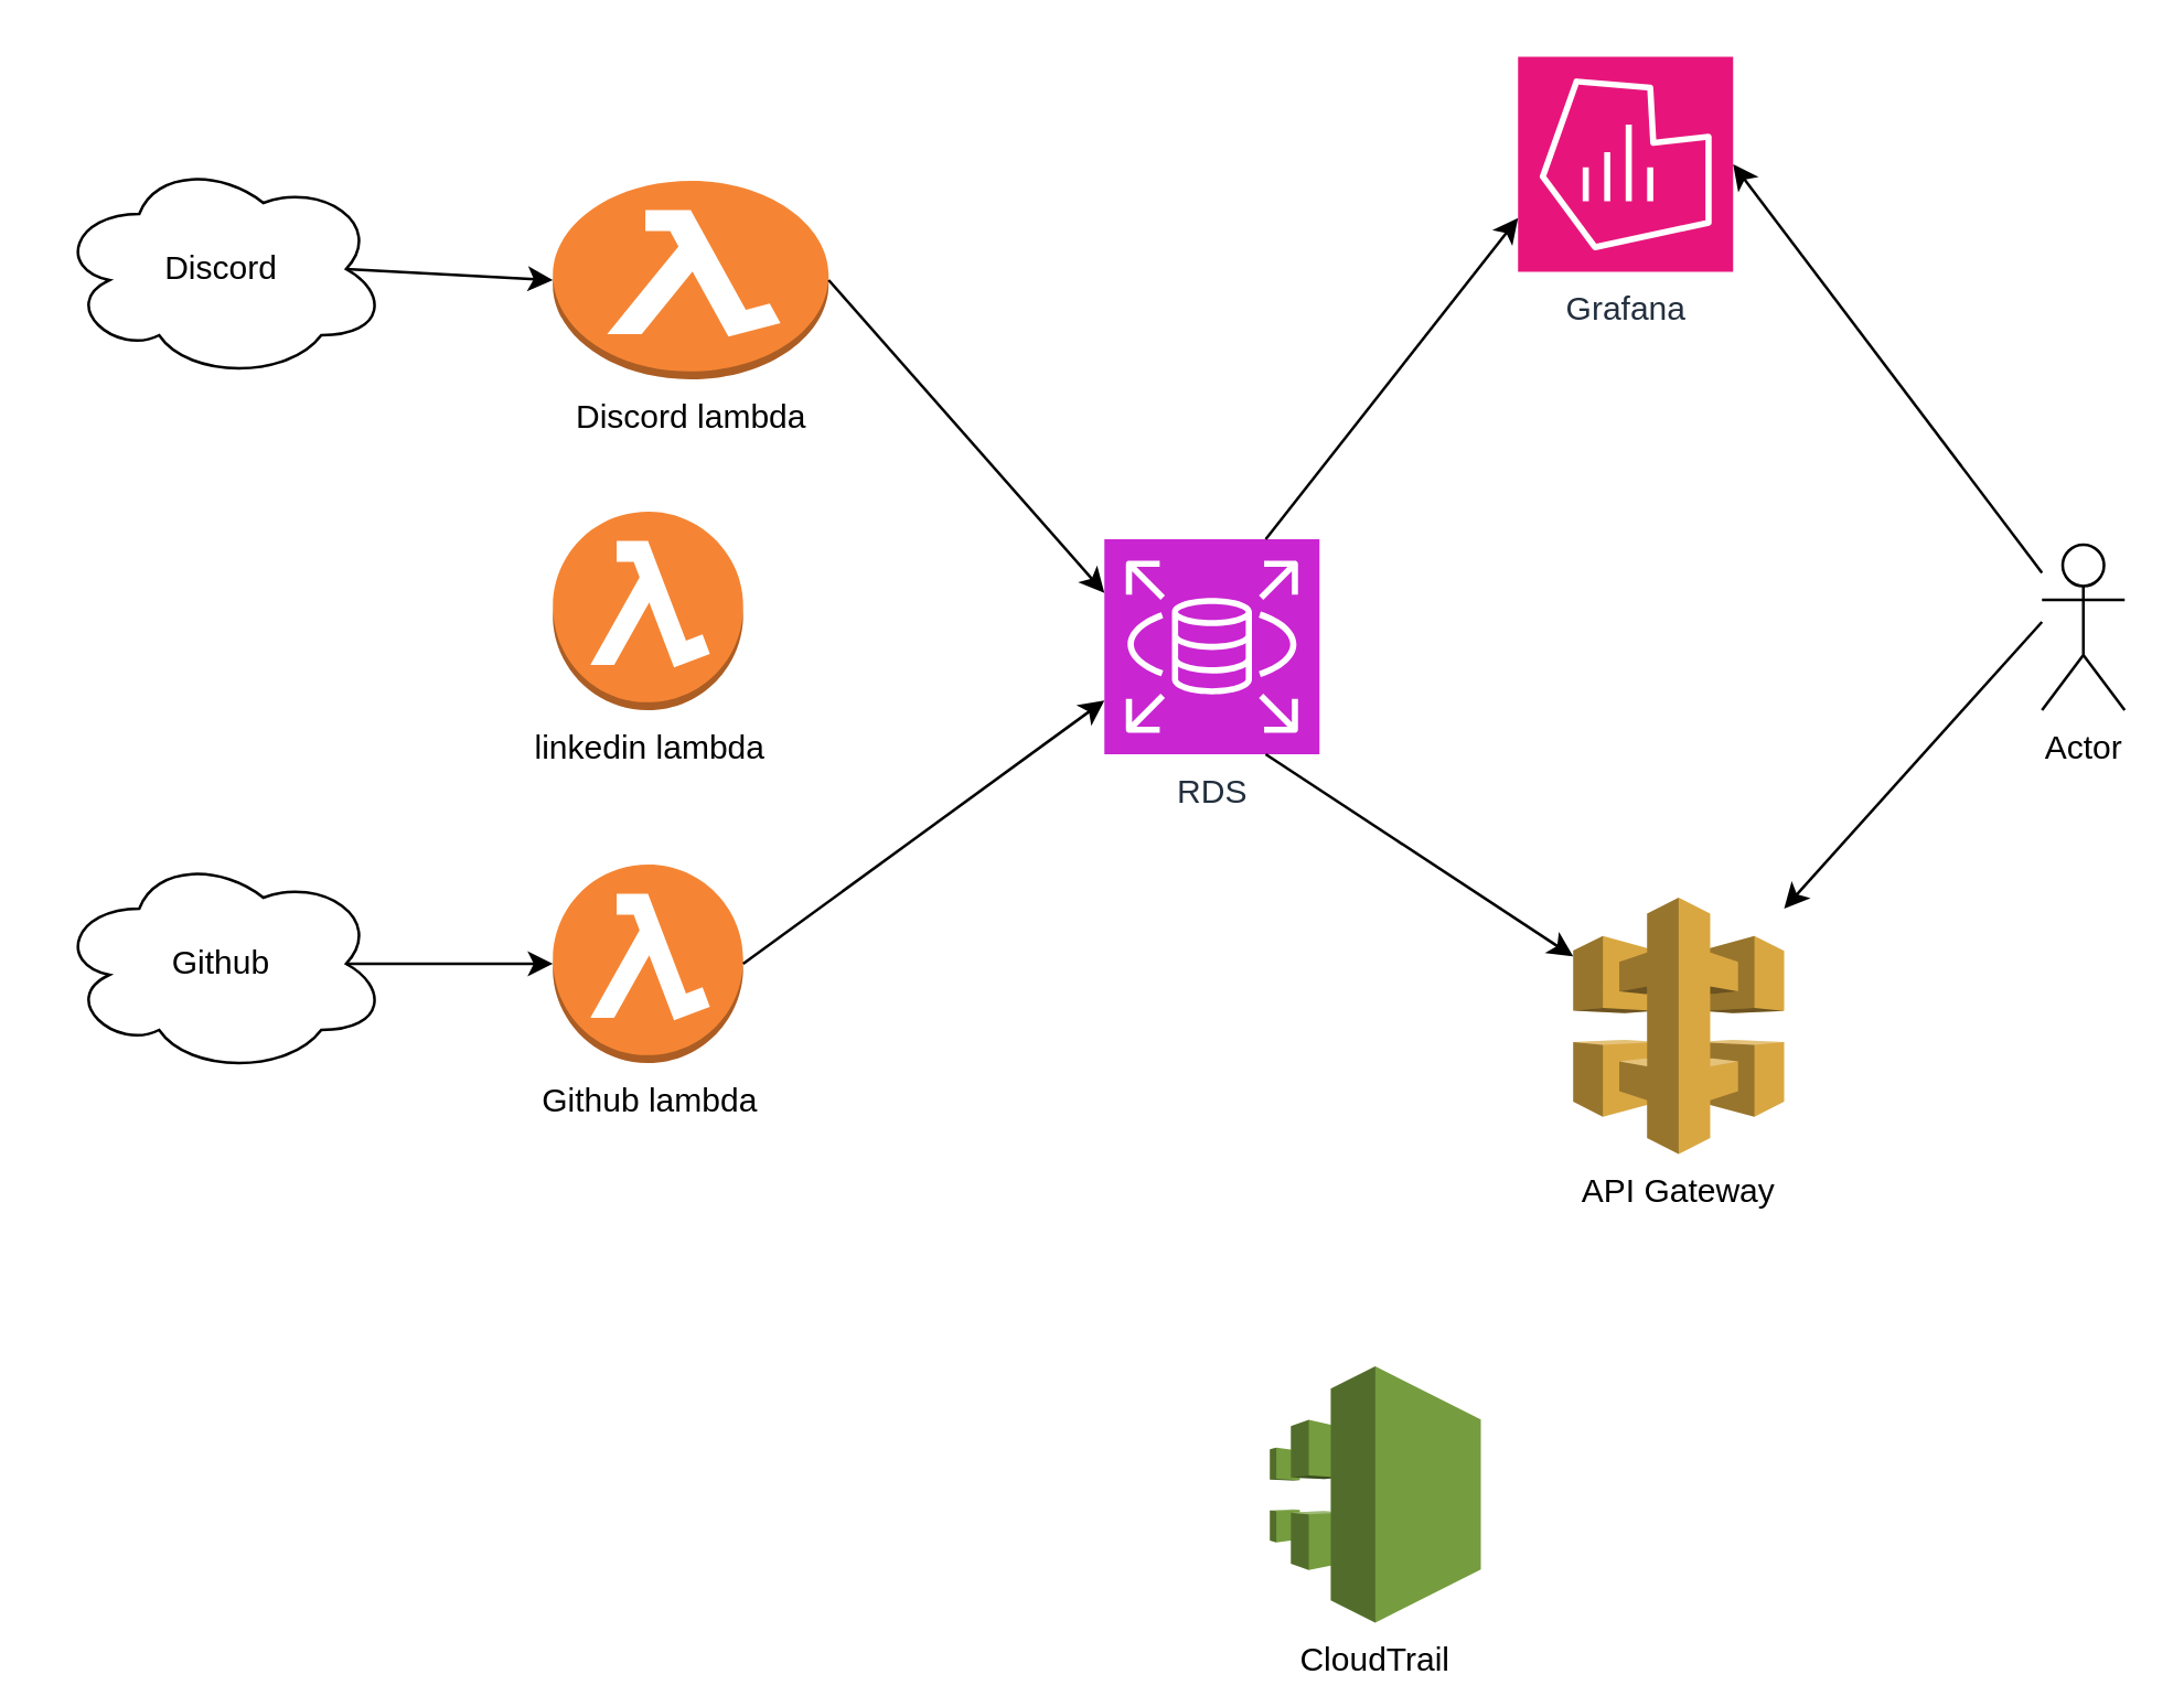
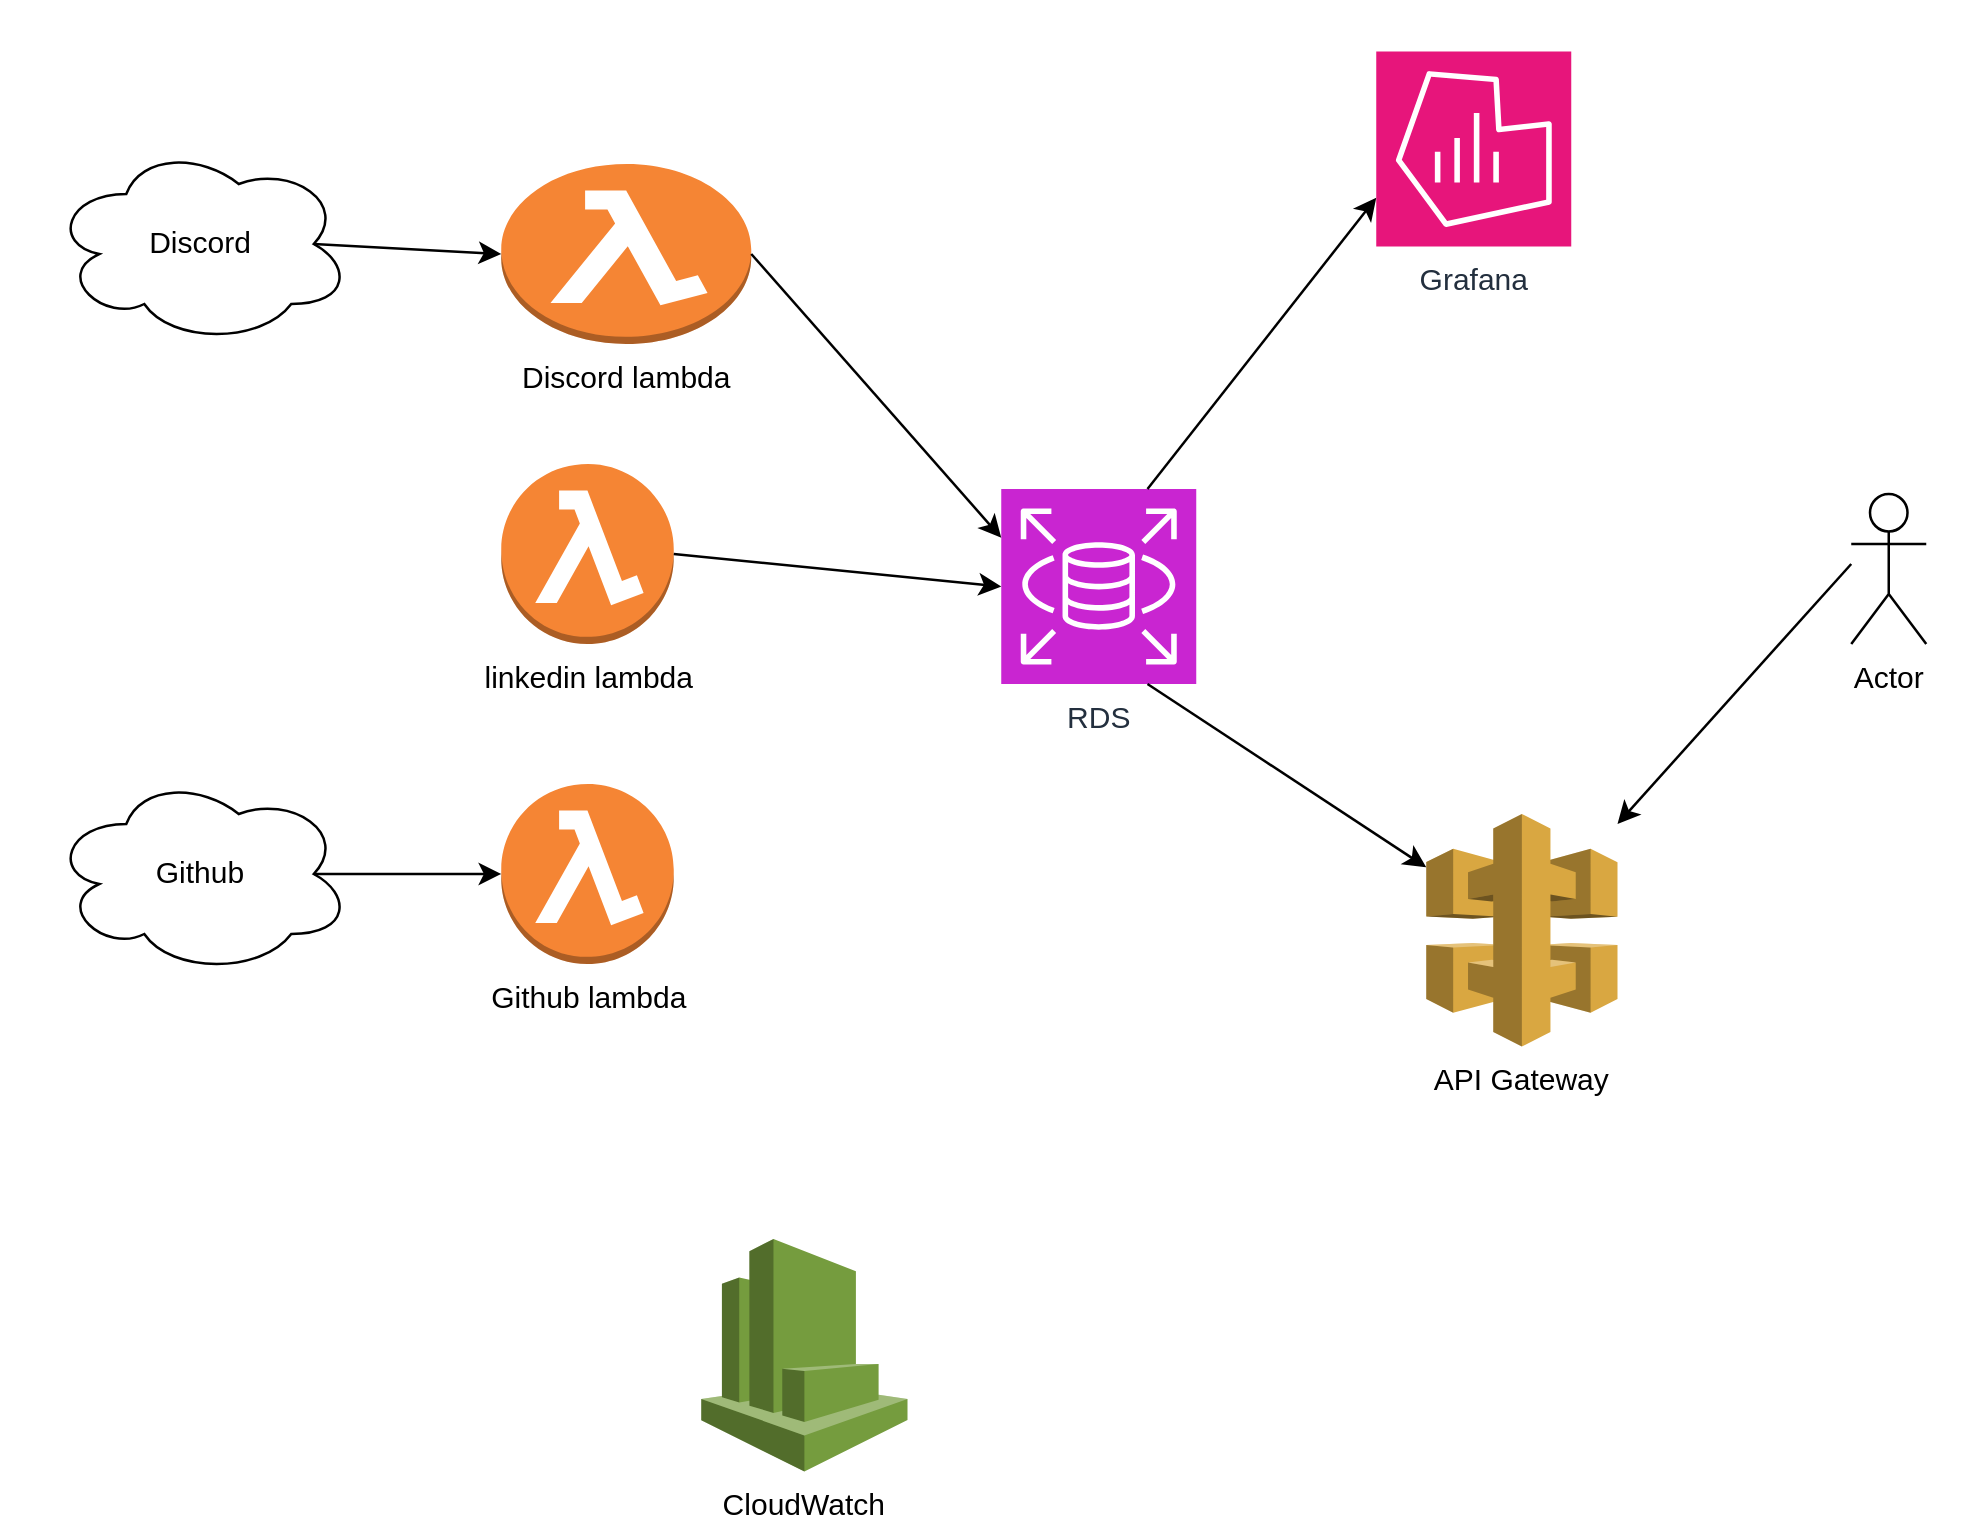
- <mxCell id="9" value="" style="endArrow=classic;html=1;rounded=0;entryX=1;entryY=0.5;entryDx=0;entryDy=0;entryPerimeter=0;" edge="1" parent="1" source="8" target="3"><mxGeometry width="50" height="50" relative="1" as="geometry"><mxPoint x="380" y="345" as="sourcePoint" /><mxPoint x="430" y="295" as="targetPoint" /></mxGeometry></mxCell>
+ <mxCell id="14" value="" style="endArrow=classic;html=1;rounded=0;entryX=0;entryY=0.5;entryDx=0;entryDy=0;entryPerimeter=0;exitX=1;exitY=0.5;exitDx=0;exitDy=0;exitPerimeter=0;" edge="1" parent="1" source="5" target="7"><mxGeometry width="50" height="50" relative="1" as="geometry"><mxPoint x="279" y="111" as="sourcePoint" /><mxPoint x="410" y="225" as="targetPoint" /></mxGeometry></mxCell>
- <mxCell id="15" value="" style="endArrow=classic;html=1;rounded=0;entryX=0;entryY=0.75;entryDx=0;entryDy=0;entryPerimeter=0;exitX=1;exitY=0.5;exitDx=0;exitDy=0;exitPerimeter=0;" edge="1" parent="1" source="6" target="7"><mxGeometry width="50" height="50" relative="1" as="geometry"><mxPoint x="279" y="231" as="sourcePoint" /><mxPoint x="410" y="244" as="targetPoint" /></mxGeometry></mxCell>
+ <mxCell id="21" value="CloudWatch" style="outlineConnect=0;dashed=0;verticalLabelPosition=bottom;verticalAlign=top;align=center;html=1;shape=mxgraph.aws3.cloudwatch;fillColor=#759C3E;gradientColor=none;" vertex="1" parent="1"><mxGeometry x="280" y="495" width="82.5" height="93" as="geometry" /></mxCell>
- <mxCell id="20" value="CloudTrail" style="outlineConnect=0;dashed=0;verticalLabelPosition=bottom;verticalAlign=top;align=center;html=1;shape=mxgraph.aws3.cloudtrail;fillColor=#759C3E;gradientColor=none;" vertex="1" parent="1"><mxGeometry x="460" y="495" width="76.5" height="93" as="geometry" /></mxCell>
